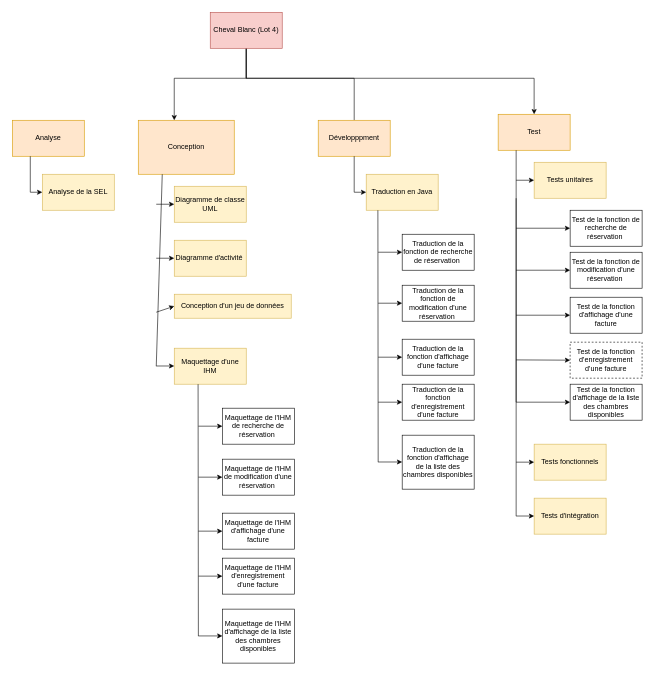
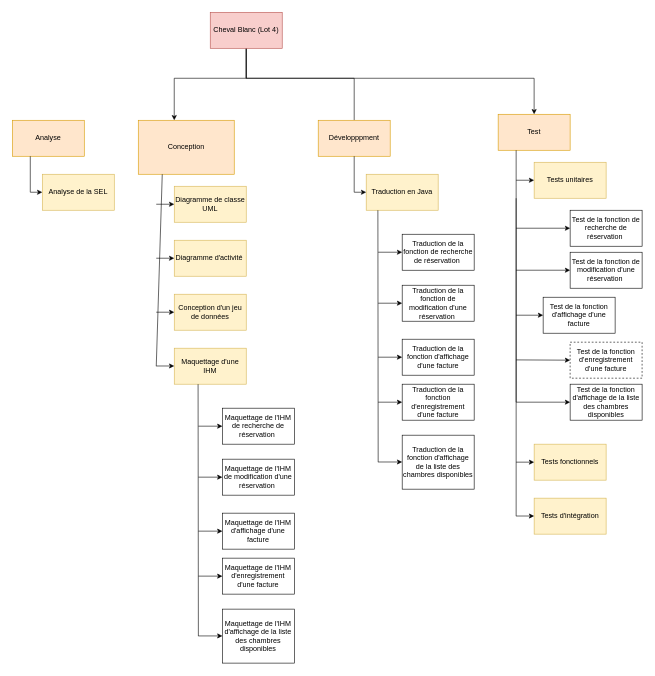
- <mxCell id="26" value="Conception d'un jeu de données" style="rounded=0;whiteSpace=wrap;html=1;fillColor=#fff2cc;strokeColor=#d6b656;" vertex="1" parent="1"><mxGeometry x="290" y="490" width="195" height="40" as="geometry" /></mxCell>
+ <mxCell id="26" value="Conception d'un jeu de données" style="rounded=0;whiteSpace=wrap;html=1;fillColor=#fff2cc;strokeColor=#d6b656;" vertex="1" parent="1"><mxGeometry x="290" y="490" width="120" height="60" as="geometry" /></mxCell>
- <mxCell id="23" value="Test&amp;nbsp;de la fonction d'affichage d'une facture" style="rounded=0;whiteSpace=wrap;html=1;" vertex="1" parent="1"><mxGeometry x="950" y="495" width="120" height="60" as="geometry" /></mxCell>
+ <mxCell id="23" value="Test&amp;nbsp;de la fonction d'affichage d'une facture" style="rounded=0;whiteSpace=wrap;html=1;" vertex="1" parent="1"><mxGeometry x="905" y="495" width="120" height="60" as="geometry" /></mxCell>
